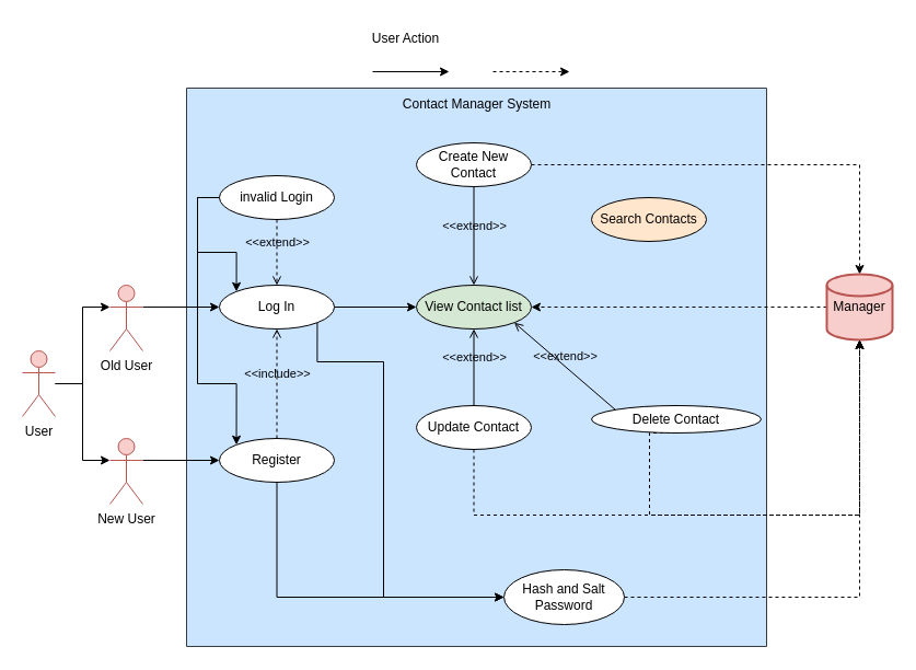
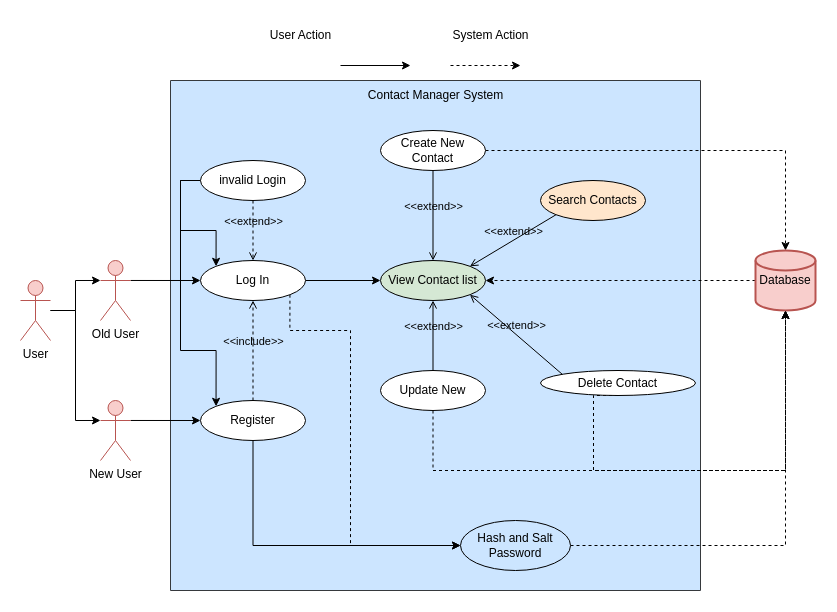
- <mxCell id="39" value="User Action" style="text;html=1;align=center;verticalAlign=middle;resizable=0;points=[];autosize=1;strokeColor=none;fillColor=none;" vertex="1" parent="1"><mxGeometry x="330" y="20" width="80" height="30" as="geometry" /></mxCell>
+ <mxCell id="39" value="User Action" style="text;html=1;align=center;verticalAlign=middle;resizable=0;points=[];autosize=1;strokeColor=none;fillColor=none;" vertex="1" parent="1"><mxGeometry x="260" y="20" width="80" height="30" as="geometry" /></mxCell>
+ <mxCell id="40" value="System Action" style="text;html=1;align=center;verticalAlign=middle;resizable=0;points=[];autosize=1;strokeColor=none;fillColor=none;" vertex="1" parent="1"><mxGeometry x="440" y="20" width="100" height="30" as="geometry" /></mxCell>
+ <mxCell id="34" value="&amp;lt;&amp;lt;extend&amp;gt;&amp;gt;" style="html=1;verticalAlign=bottom;labelBackgroundColor=none;endArrow=open;endFill=0;rounded=0;exitX=0;exitY=1;exitDx=0;exitDy=0;entryX=1;entryY=0;entryDx=0;entryDy=0;" edge="1" parent="1" source="15" target="14"><mxGeometry width="160" relative="1" as="geometry"><mxPoint x="293" y="240" as="sourcePoint" /><mxPoint x="293" y="300" as="targetPoint" /></mxGeometry></mxCell>
- <mxCell id="26" value="&lt;p style=&quot;line-height: 130%;&quot;&gt;Manager&lt;/p&gt;" style="strokeWidth=2;html=1;shape=mxgraph.flowchart.database;whiteSpace=wrap;fillColor=#f8cecc;strokeColor=#b85450;" vertex="1" parent="1"><mxGeometry x="755" y="250" width="60" height="60" as="geometry" /></mxCell>
+ <mxCell id="26" value="&lt;p style=&quot;line-height: 130%;&quot;&gt;Database&lt;/p&gt;" style="strokeWidth=2;html=1;shape=mxgraph.flowchart.database;whiteSpace=wrap;fillColor=#f8cecc;strokeColor=#b85450;" vertex="1" parent="1"><mxGeometry x="755" y="250" width="60" height="60" as="geometry" /></mxCell>
- <mxCell id="24" value="User" style="shape=umlActor;verticalLabelPosition=bottom;verticalAlign=top;html=1;fillColor=#f8cecc;strokeColor=#b85450;" vertex="1" parent="1"><mxGeometry x="20" y="320" width="30" height="60" as="geometry" /></mxCell>
+ <mxCell id="24" value="User" style="shape=umlActor;verticalLabelPosition=bottom;verticalAlign=top;html=1;fillColor=#f8cecc;strokeColor=#b85450;" vertex="1" parent="1"><mxGeometry x="20" y="280" width="30" height="60" as="geometry" /></mxCell>
- <mxCell id="7" style="edgeStyle=orthogonalEdgeStyle;rounded=0;orthogonalLoop=1;jettySize=auto;html=1;exitX=1;exitY=1;exitDx=0;exitDy=0;entryX=0;entryY=0.5;entryDx=0;entryDy=0;dashed=0;" edge="1" parent="1" source="8" target="21"><mxGeometry relative="1" as="geometry"><Array as="points"><mxPoint x="289" y="330" /><mxPoint x="350" y="330" /><mxPoint x="350" y="545" /></Array></mxGeometry></mxCell>
+ <mxCell id="7" style="edgeStyle=orthogonalEdgeStyle;rounded=0;orthogonalLoop=1;jettySize=auto;html=1;exitX=1;exitY=1;exitDx=0;exitDy=0;entryX=0;entryY=0.5;entryDx=0;entryDy=0;dashed=1;" edge="1" parent="1" source="8" target="21"><mxGeometry relative="1" as="geometry"><Array as="points"><mxPoint x="289" y="330" /><mxPoint x="350" y="330" /><mxPoint x="350" y="545" /></Array></mxGeometry></mxCell>
- <mxCell id="17" value="Update Contact" style="ellipse;whiteSpace=wrap;html=1;" vertex="1" parent="1"><mxGeometry x="380" y="370" width="105" height="40" as="geometry" /></mxCell>
+ <mxCell id="17" value="Update New" style="ellipse;whiteSpace=wrap;html=1;" vertex="1" parent="1"><mxGeometry x="380" y="370" width="105" height="40" as="geometry" /></mxCell>
- <mxCell id="21" value="Hash and Salt Password" style="ellipse;whiteSpace=wrap;html=1;" vertex="1" parent="1"><mxGeometry x="460" y="520" width="110" height="50" as="geometry" /></mxCell>
+ <mxCell id="21" value="Hash and Salt Password" style="ellipse;whiteSpace=wrap;html=1;fillColor=#cce5ff;" vertex="1" parent="1"><mxGeometry x="460" y="520" width="110" height="50" as="geometry" /></mxCell>
